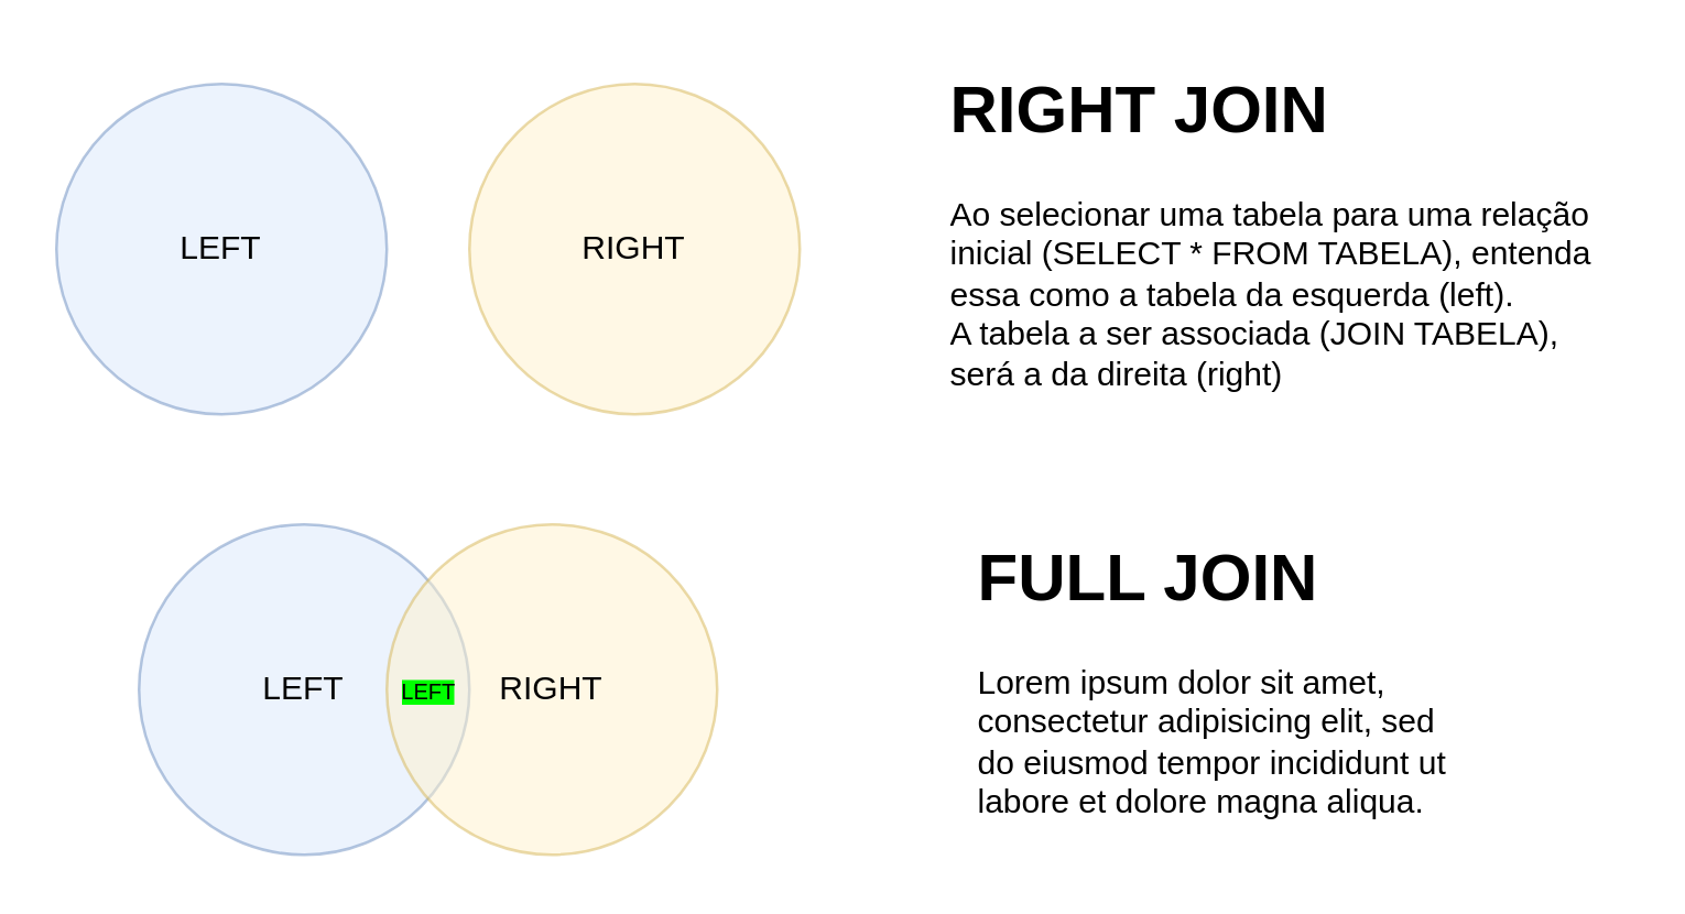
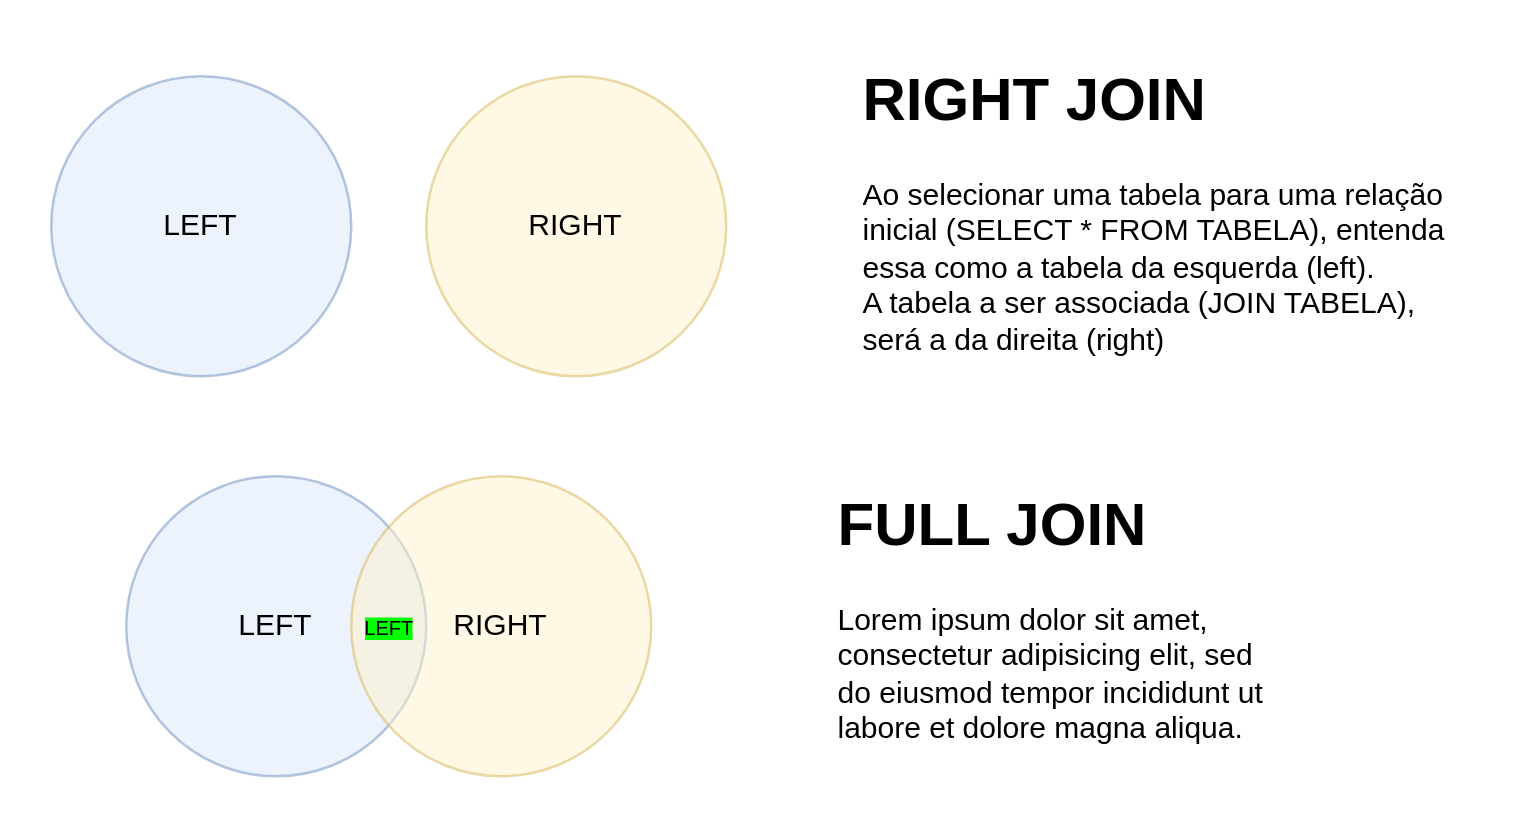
- <mxCell id="8" value="&lt;h1&gt;FULL JOIN&lt;/h1&gt;&lt;p&gt;Lorem ipsum dolor sit amet, consectetur adipisicing elit, sed do eiusmod tempor incididunt ut labore et dolore magna aliqua.&lt;/p&gt;" style="text;html=1;spacing=5;spacingTop=-20;whiteSpace=wrap;overflow=hidden;rounded=0;" parent="1" vertex="1"><mxGeometry x="350" y="190" width="190" height="120" as="geometry" /></mxCell>
+ <mxCell id="8" value="&lt;h1&gt;FULL JOIN&lt;/h1&gt;&lt;p&gt;Lorem ipsum dolor sit amet, consectetur adipisicing elit, sed do eiusmod tempor incididunt ut labore et dolore magna aliqua.&lt;/p&gt;" style="text;html=1;spacing=5;spacingTop=-20;whiteSpace=wrap;overflow=hidden;rounded=0;" parent="1" vertex="1"><mxGeometry x="330" y="190" width="190" height="120" as="geometry" /></mxCell>
